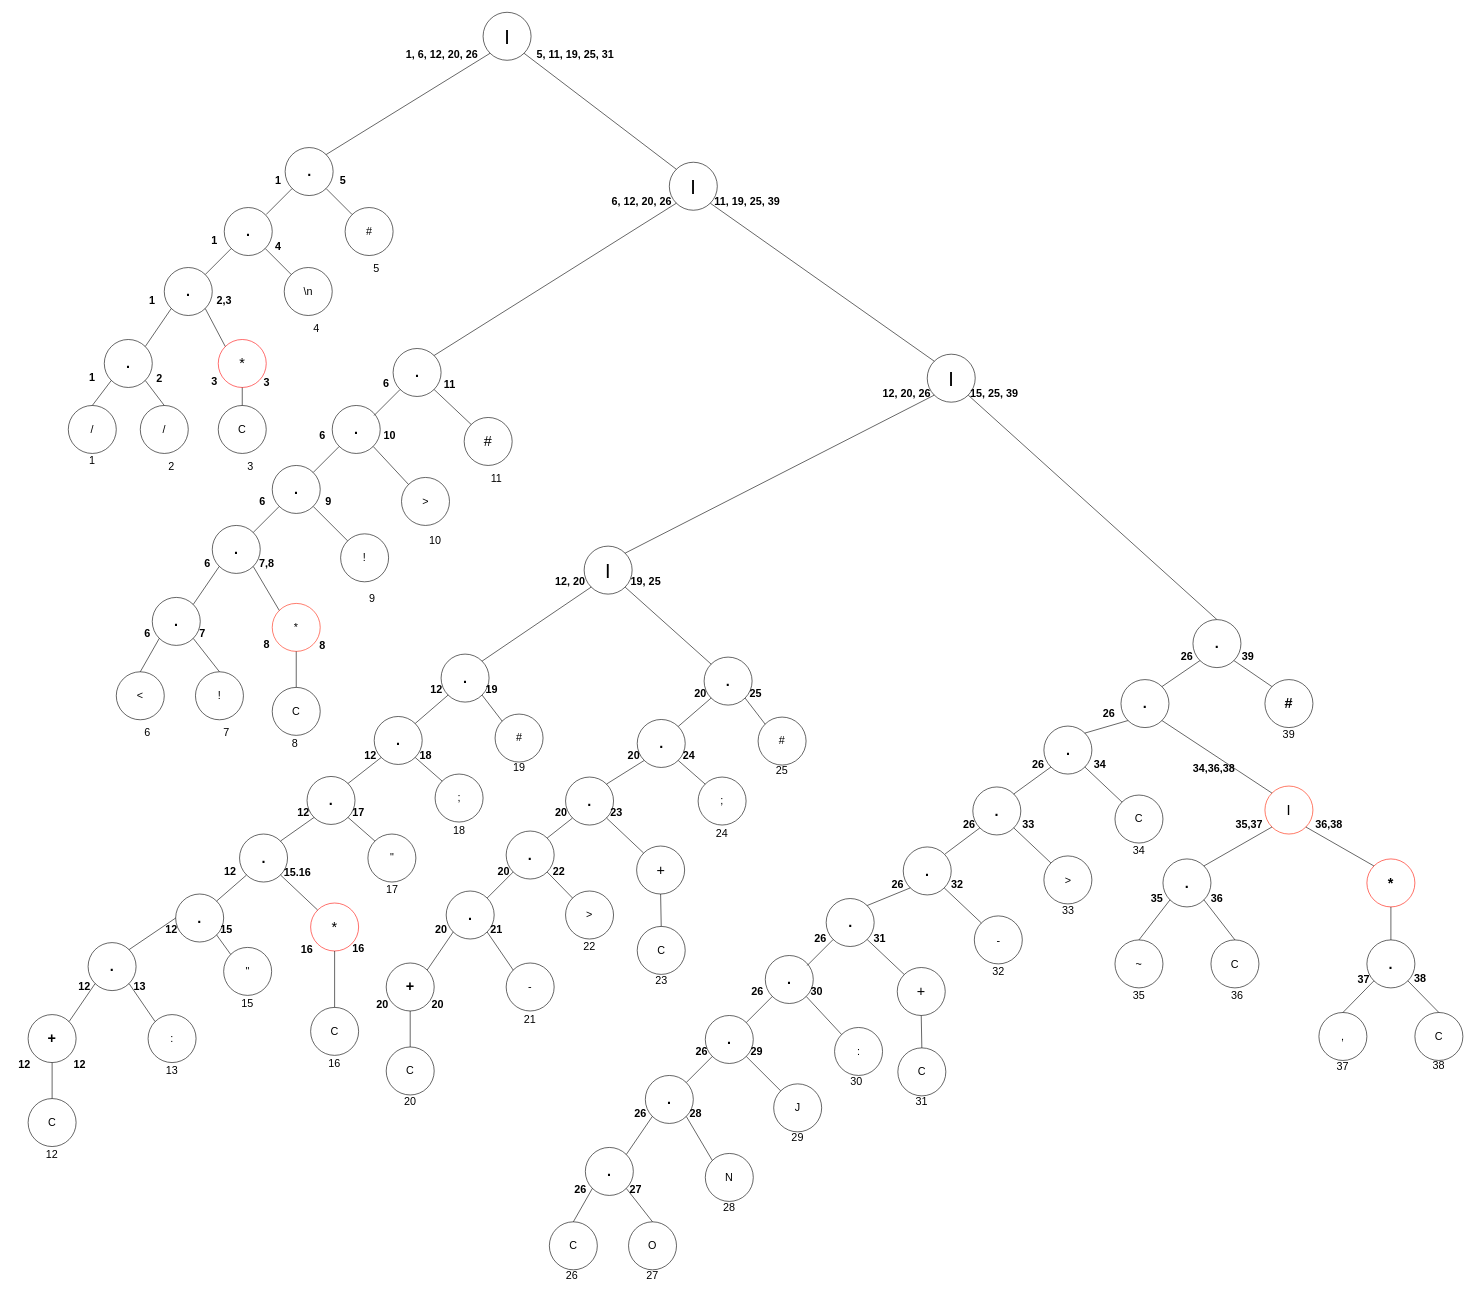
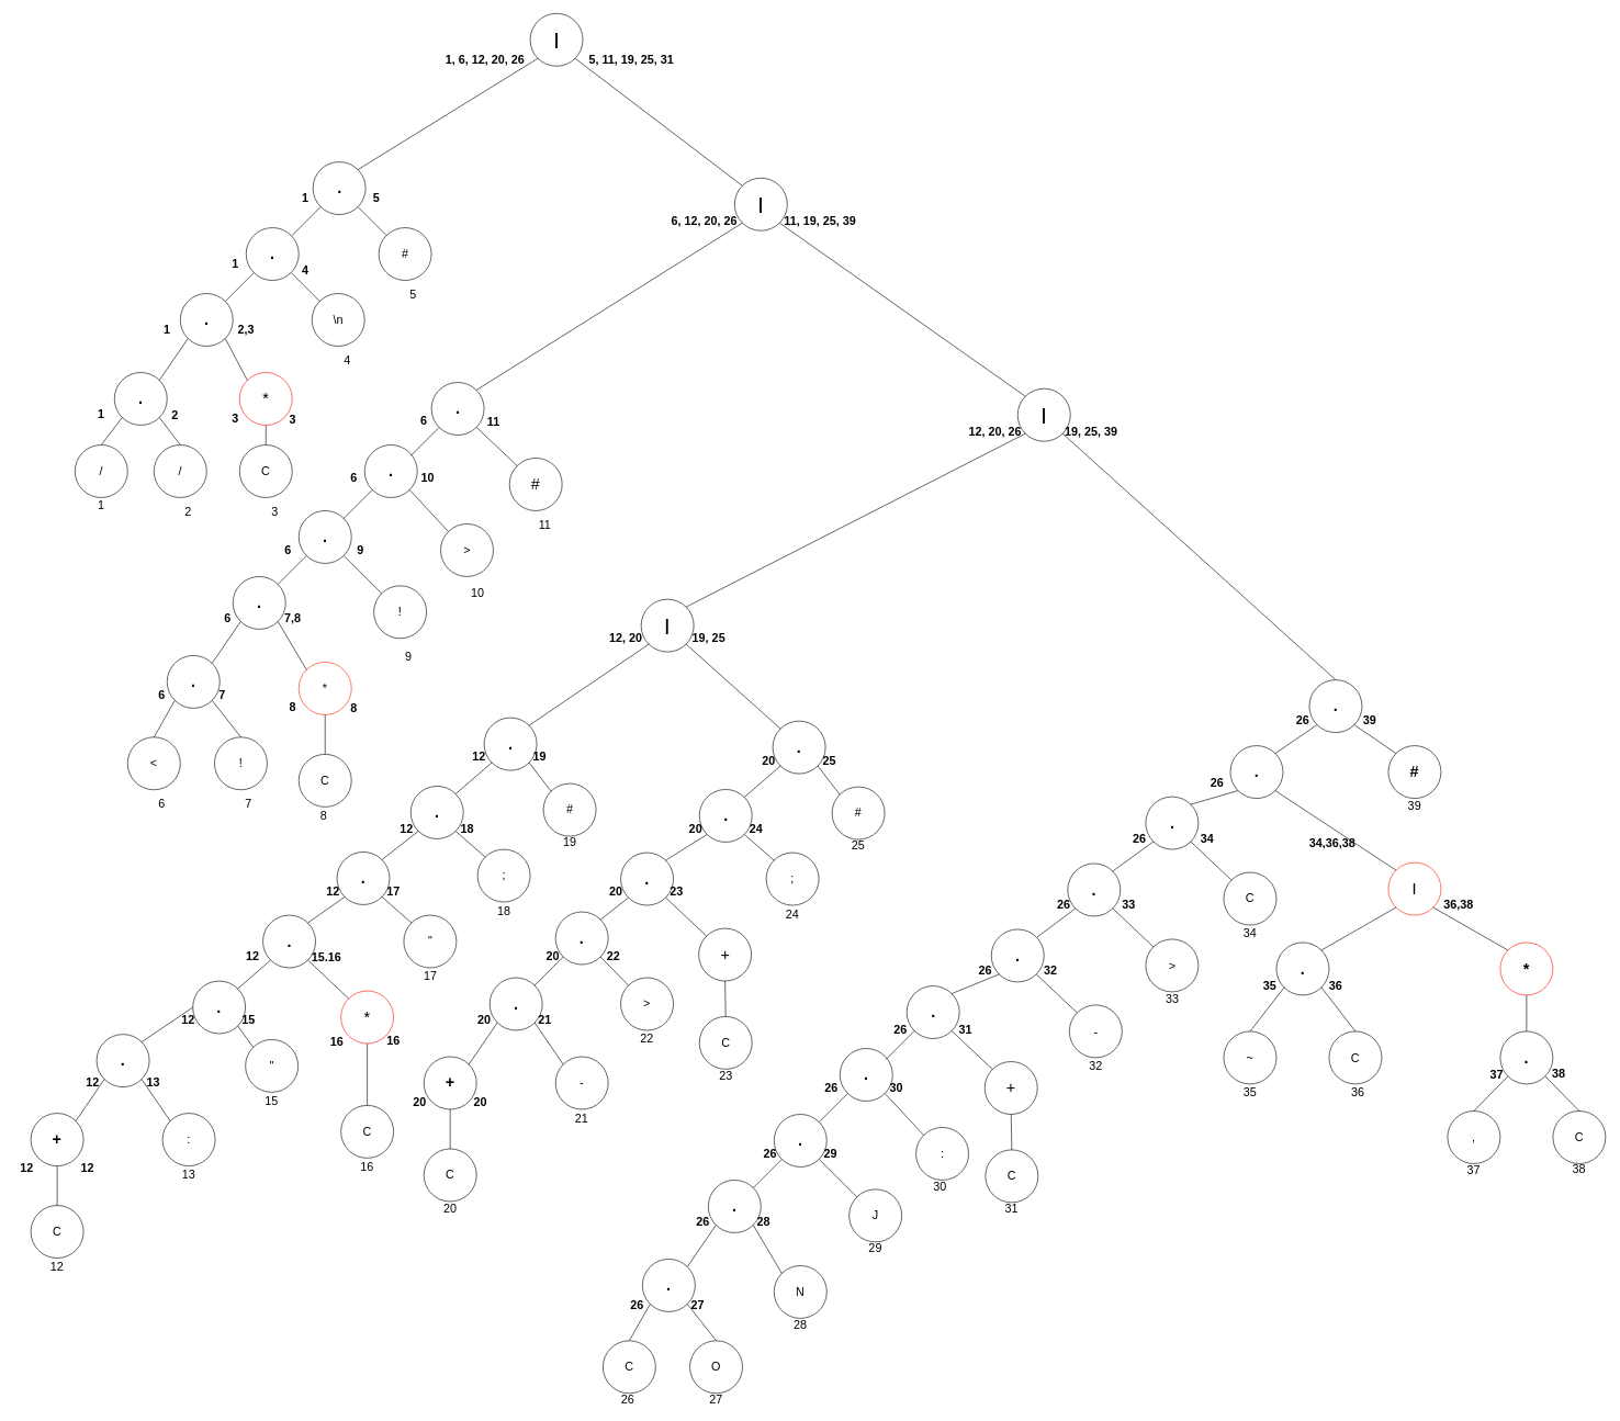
- <mxCell id="245" value="&lt;font style=&quot;font-size: 18px&quot;&gt;&lt;b&gt;15, 25, 39&lt;/b&gt;&lt;/font&gt;" style="text;html=1;strokeColor=none;fillColor=none;align=center;verticalAlign=middle;whiteSpace=wrap;rounded=0;" parent="1" vertex="1"><mxGeometry x="1611" y="646" width="92" height="20" as="geometry" /></mxCell>
+ <mxCell id="245" value="&lt;font style=&quot;font-size: 18px&quot;&gt;&lt;b&gt;19, 25, 39&lt;/b&gt;&lt;/font&gt;" style="text;html=1;strokeColor=none;fillColor=none;align=center;verticalAlign=middle;whiteSpace=wrap;rounded=0;" parent="1" vertex="1"><mxGeometry x="1611" y="646" width="92" height="20" as="geometry" /></mxCell>
- <mxCell id="282" value="&lt;span style=&quot;font-size: 18px&quot;&gt;&lt;b&gt;35,37&lt;/b&gt;&lt;/span&gt;" style="text;html=1;strokeColor=none;fillColor=none;align=center;verticalAlign=middle;whiteSpace=wrap;rounded=0;" vertex="1" parent="1"><mxGeometry x="2061.5" y="1364" width="40" height="20" as="geometry" /></mxCell>
